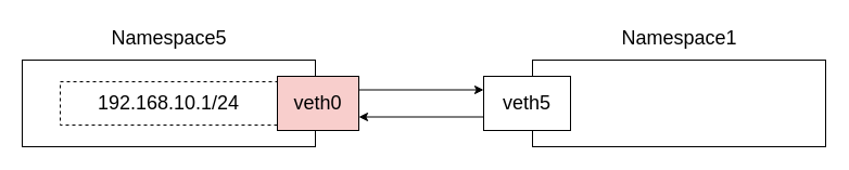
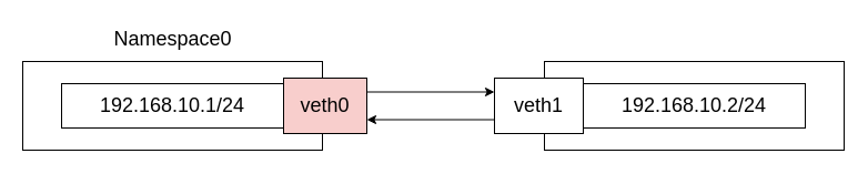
- <mxCell id="3" value="Namespace5" style="text;html=1;align=center;verticalAlign=middle;resizable=0;points=[];autosize=1;strokeColor=none;fillColor=none;fontSize=18;" vertex="1" parent="1"><mxGeometry x="95" y="20" width="120" height="30" as="geometry" /></mxCell>
+ <mxCell id="3" value="Namespace0" style="text;html=1;align=center;verticalAlign=middle;resizable=0;points=[];autosize=1;strokeColor=none;fillColor=none;fontSize=18;" vertex="1" parent="1"><mxGeometry x="95" y="20" width="120" height="30" as="geometry" /></mxCell>
- <mxCell id="6" value="Namespace1" style="text;html=1;align=center;verticalAlign=middle;resizable=0;points=[];autosize=1;strokeColor=none;fillColor=none;fontSize=18;" vertex="1" parent="1"><mxGeometry x="565" y="20" width="120" height="30" as="geometry" /></mxCell>
- <mxCell id="4" value="192.168.10.1/24" style="whiteSpace=wrap;html=1;fontSize=18;dashed=1;" vertex="1" parent="1"><mxGeometry x="55" y="75" width="200" height="40" as="geometry" /></mxCell>
+ <mxCell id="4" value="192.168.10.1/24" style="whiteSpace=wrap;html=1;fontSize=18;" vertex="1" parent="1"><mxGeometry x="55" y="75" width="200" height="40" as="geometry" /></mxCell>
- <mxCell id="9" value="veth5" style="whiteSpace=wrap;html=1;fontSize=18;" vertex="1" parent="1"><mxGeometry x="445" y="70" width="80" height="50" as="geometry" /></mxCell>
+ <mxCell id="9" value="veth1" style="whiteSpace=wrap;html=1;fontSize=18;" vertex="1" parent="1"><mxGeometry x="445" y="70" width="80" height="50" as="geometry" /></mxCell>
+ <mxCell id="7" value="192.168.10.2/24" style="whiteSpace=wrap;html=1;fontSize=18;" vertex="1" parent="1"><mxGeometry x="525" y="75" width="200" height="40" as="geometry" /></mxCell>
